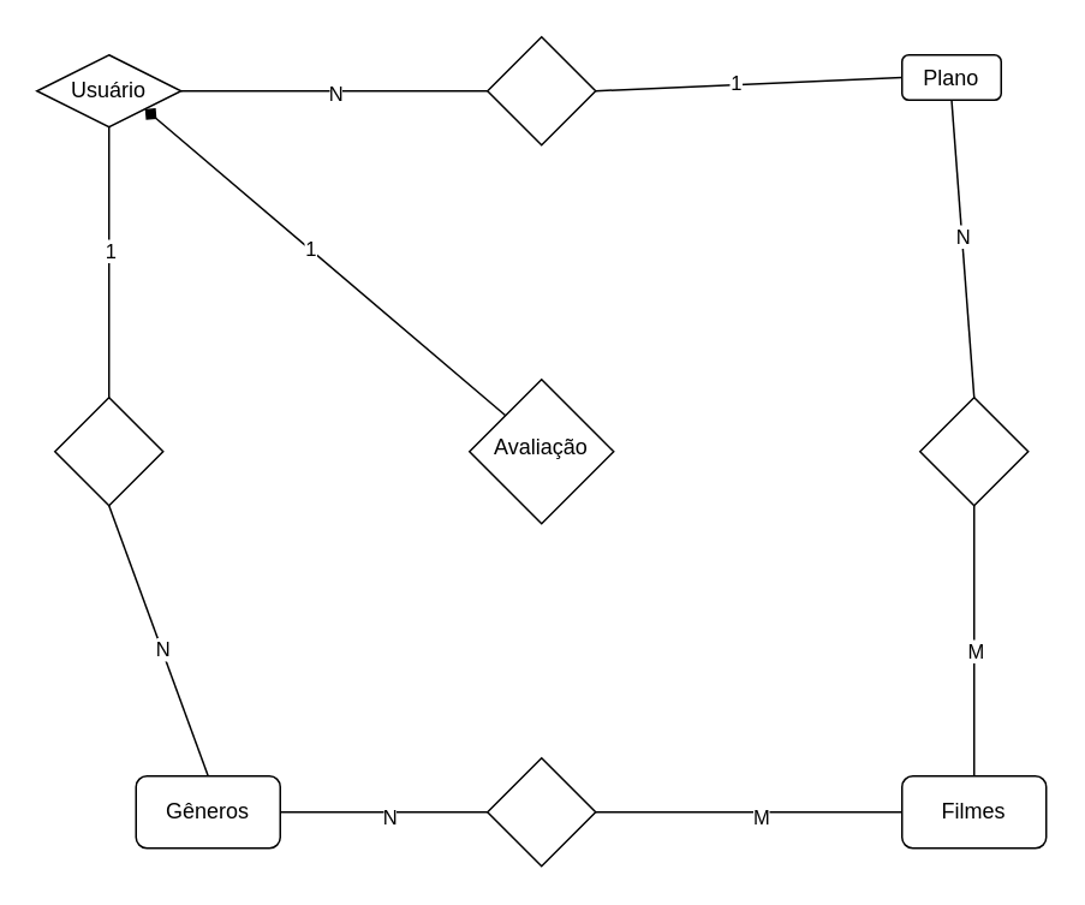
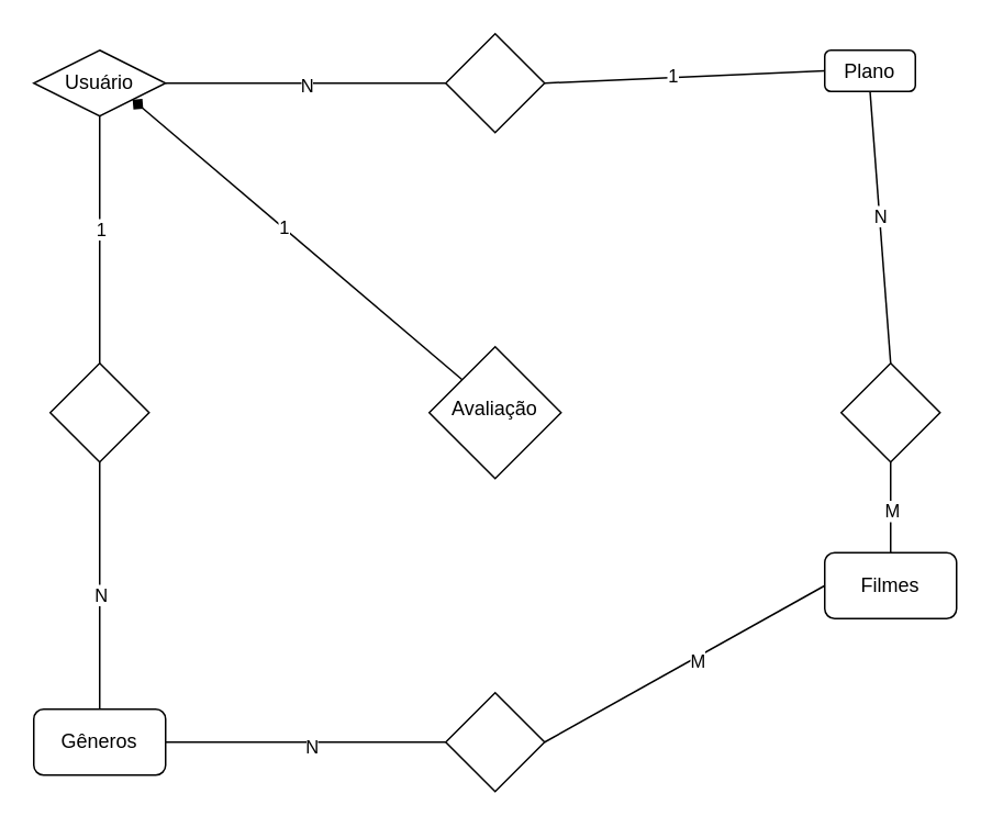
- <mxCell id="5" value="Gêneros" style="rounded=1;whiteSpace=wrap;html=1;fontSize=12;glass=0;strokeWidth=1;shadow=0;" vertex="1" parent="1"><mxGeometry x="75" y="430" width="80" height="40" as="geometry" /></mxCell>
+ <mxCell id="5" value="Gêneros" style="rounded=1;whiteSpace=wrap;html=1;fontSize=12;glass=0;strokeWidth=1;shadow=0;" vertex="1" parent="1"><mxGeometry x="20" y="430" width="80" height="40" as="geometry" /></mxCell>
- <mxCell id="6" value="Filmes" style="rounded=1;whiteSpace=wrap;html=1;fontSize=12;glass=0;strokeWidth=1;shadow=0;" vertex="1" parent="1"><mxGeometry x="500" y="430" width="80" height="40" as="geometry" /></mxCell>
+ <mxCell id="6" value="Filmes" style="rounded=1;whiteSpace=wrap;html=1;fontSize=12;glass=0;strokeWidth=1;shadow=0;" vertex="1" parent="1"><mxGeometry x="500" y="335" width="80" height="40" as="geometry" /></mxCell>
